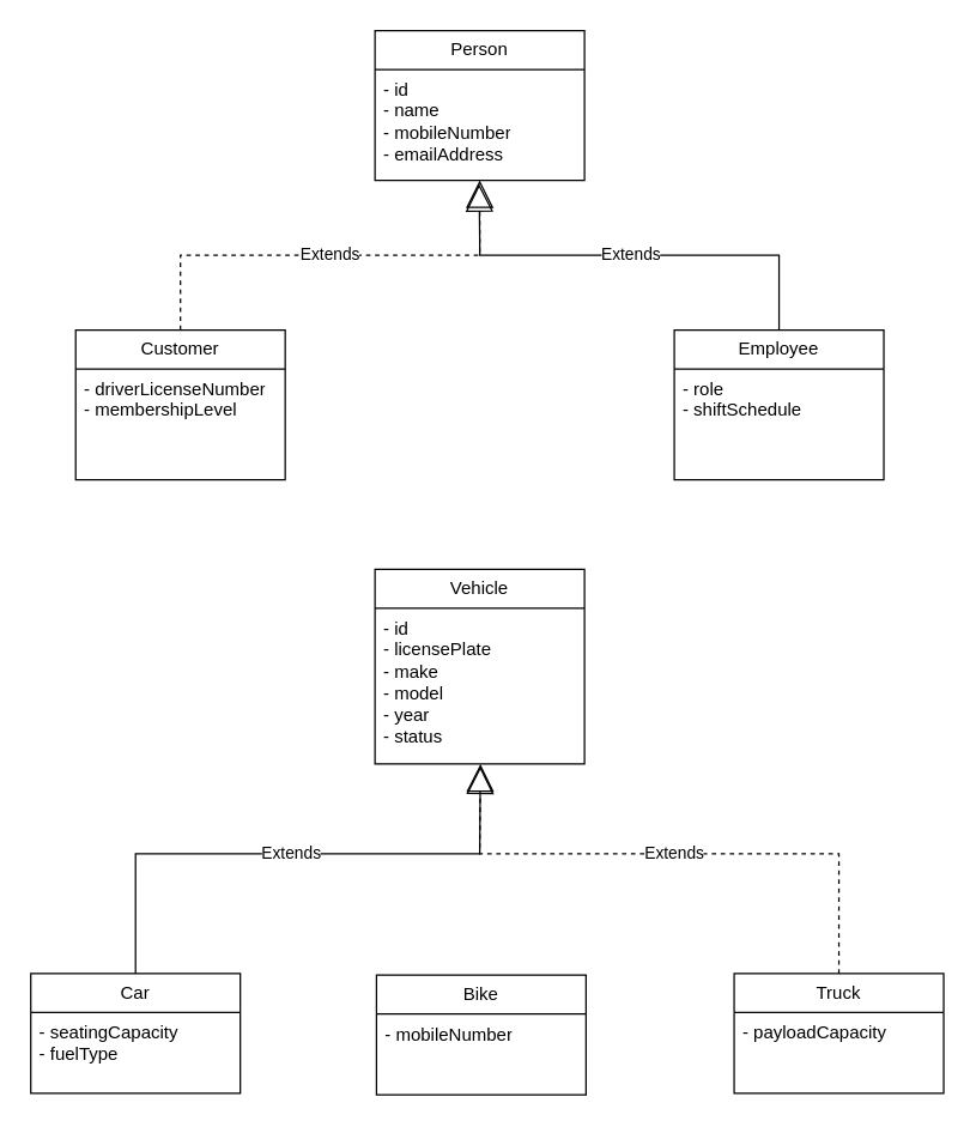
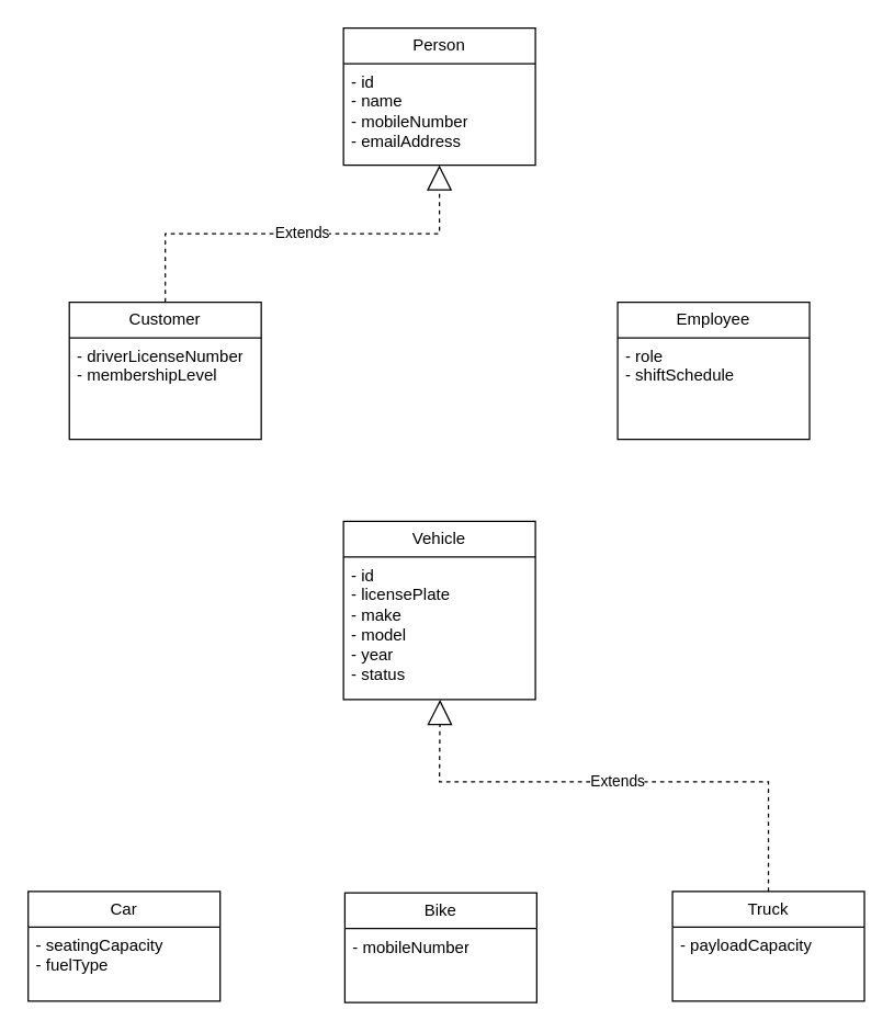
- <mxCell id="8" value="Extends" style="endArrow=block;endSize=16;endFill=0;html=1;rounded=0;exitX=0.5;exitY=0;exitDx=0;exitDy=0;entryX=0.497;entryY=1.032;entryDx=0;entryDy=0;entryPerimeter=0;" edge="1" parent="1" source="6" target="3"><mxGeometry width="160" relative="1" as="geometry"><mxPoint x="130" y="230" as="sourcePoint" /><mxPoint x="320" y="120" as="targetPoint" /><Array as="points"><mxPoint x="520" y="170" /><mxPoint x="320" y="170" /><mxPoint x="320" y="160" /></Array></mxGeometry></mxCell>
- <mxCell id="18" value="Extends" style="endArrow=block;endSize=16;endFill=0;html=1;rounded=0;entryX=0.503;entryY=1.015;entryDx=0;entryDy=0;entryPerimeter=0;exitX=0.5;exitY=0;exitDx=0;exitDy=0;" edge="1" parent="1" source="14" target="11"><mxGeometry width="160" relative="1" as="geometry"><mxPoint x="270" y="560" as="sourcePoint" /><mxPoint x="318" y="510" as="targetPoint" /><Array as="points"><mxPoint x="90" y="570" /><mxPoint x="320" y="570" /></Array></mxGeometry></mxCell>
